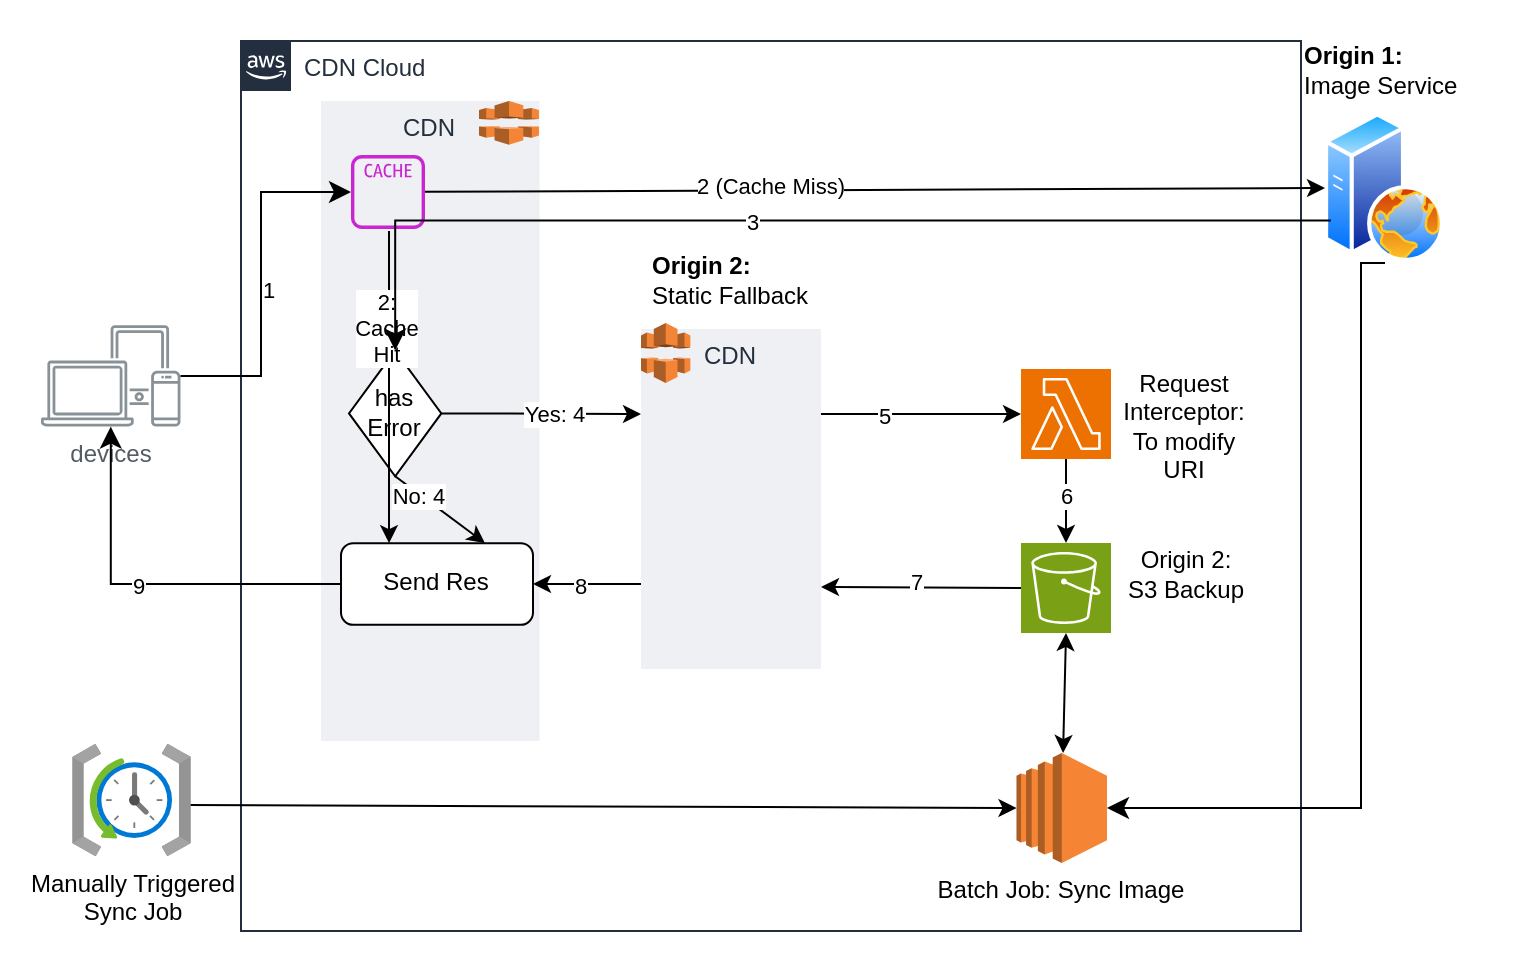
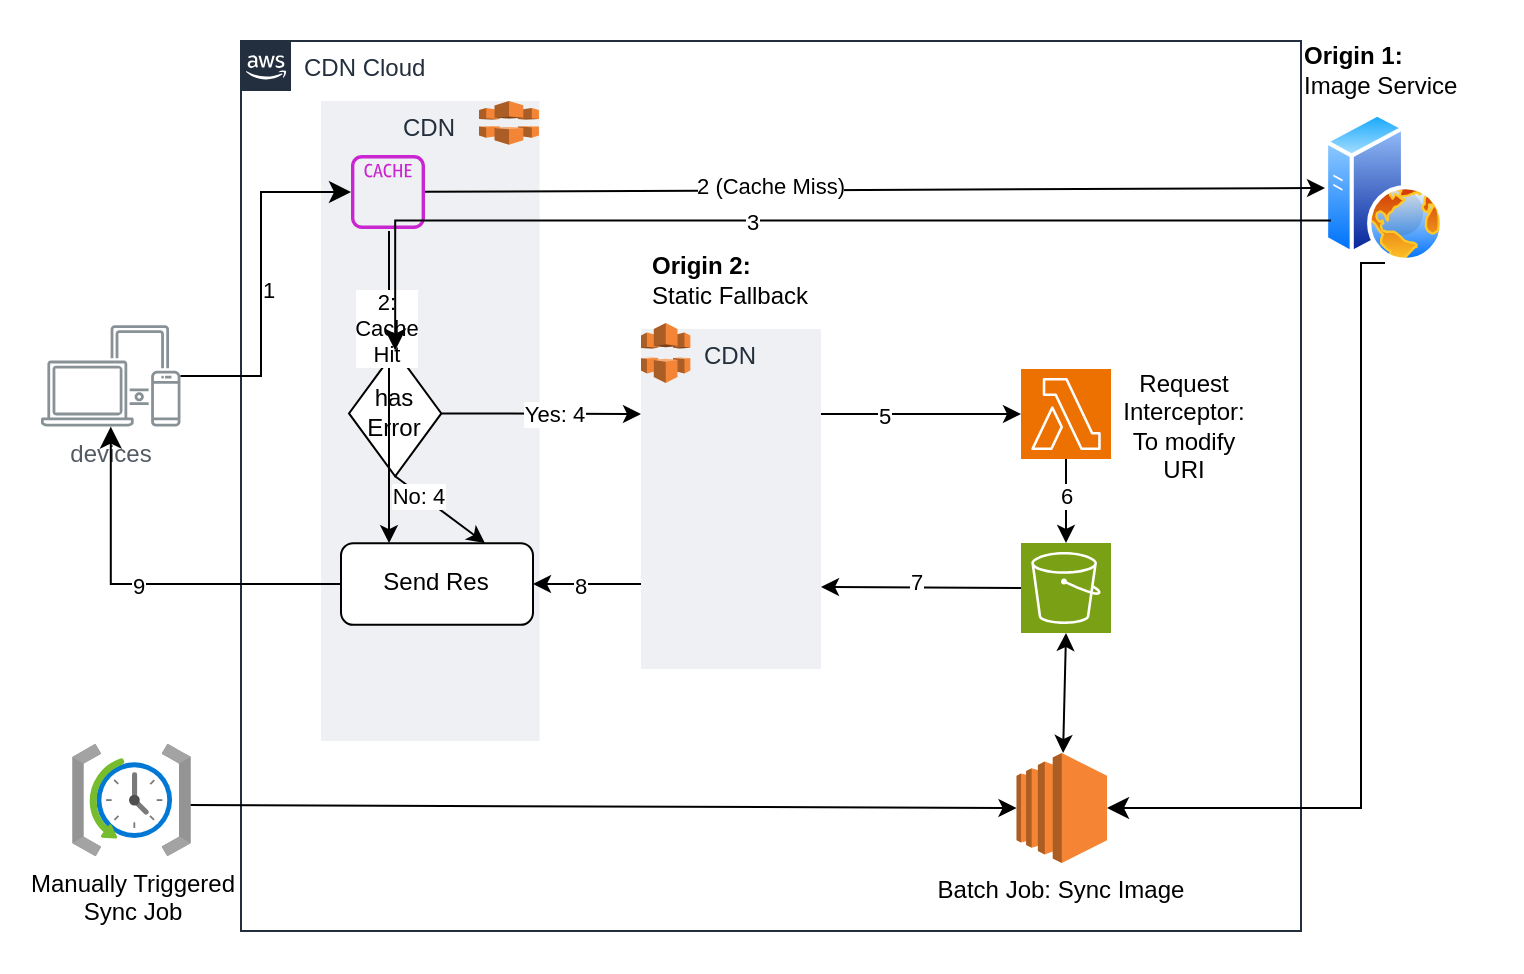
- <mxCell id="30" value="Origin 2:&lt;br&gt;S3 Backup" style="text;html=1;strokeColor=none;fillColor=none;align=center;verticalAlign=middle;whiteSpace=wrap;rounded=0;" parent="3" vertex="1"><mxGeometry x="438" y="252" width="70" height="30" as="geometry" /></mxCell>
